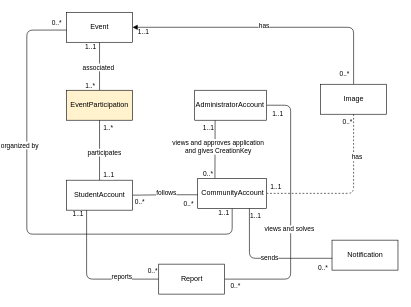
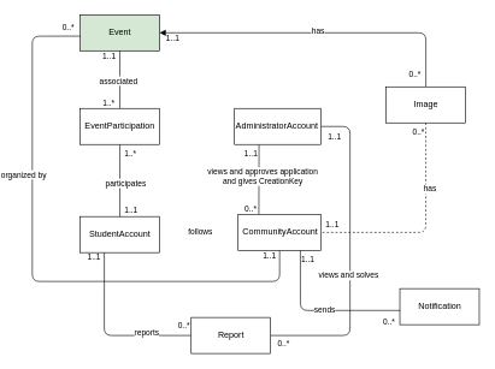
- <mxCell id="34" value="Event" style="html=1;" parent="1" vertex="1"><mxGeometry x="86.29" y="20" width="110" height="50" as="geometry" /></mxCell>
+ <mxCell id="34" value="Event" style="html=1;fillColor=#d5e8d4;" parent="1" vertex="1"><mxGeometry x="86.29" y="20" width="110" height="50" as="geometry" /></mxCell>
- <mxCell id="43" value="Image" style="html=1;align=center;" parent="1" vertex="1"><mxGeometry x="510" y="140" width="110" height="50" as="geometry" /></mxCell>
+ <mxCell id="43" value="Image" style="html=1;align=center;" parent="1" vertex="1"><mxGeometry x="510" y="120" width="110" height="50" as="geometry" /></mxCell>
- <mxCell id="35" value="EventParticipation" style="html=1;fillColor=#fff2cc;" parent="1" vertex="1"><mxGeometry x="86.29" y="150" width="110" height="50" as="geometry" /></mxCell>
+ <mxCell id="35" value="EventParticipation" style="html=1;" parent="1" vertex="1"><mxGeometry x="86.29" y="150" width="110" height="50" as="geometry" /></mxCell>
- <mxCell id="6" value="" style="endArrow=none;html=1;edgeStyle=orthogonalEdgeStyle;exitX=0.004;exitY=0.546;exitDx=0;exitDy=0;entryX=1;entryY=0.5;entryDx=0;entryDy=0;exitPerimeter=0;" parent="1" source="41" target="36" edge="1"><mxGeometry relative="1" as="geometry"><mxPoint x="601.9" y="786.588" as="sourcePoint" /><mxPoint x="240" y="350" as="targetPoint" /><Array as="points"><mxPoint x="256" y="324" /></Array></mxGeometry></mxCell>
- <mxCell id="7" value="0..*" style="edgeLabel;resizable=0;html=1;align=left;verticalAlign=bottom;" parent="6" connectable="0" vertex="1"><mxGeometry x="-1" relative="1" as="geometry"><mxPoint x="-25" y="23.41" as="offset" /></mxGeometry></mxCell>
- <mxCell id="8" value="0..*" style="edgeLabel;resizable=0;html=1;align=right;verticalAlign=bottom;" parent="6" connectable="0" vertex="1"><mxGeometry x="1" relative="1" as="geometry"><mxPoint x="20.21" y="20" as="offset" /></mxGeometry></mxCell>
